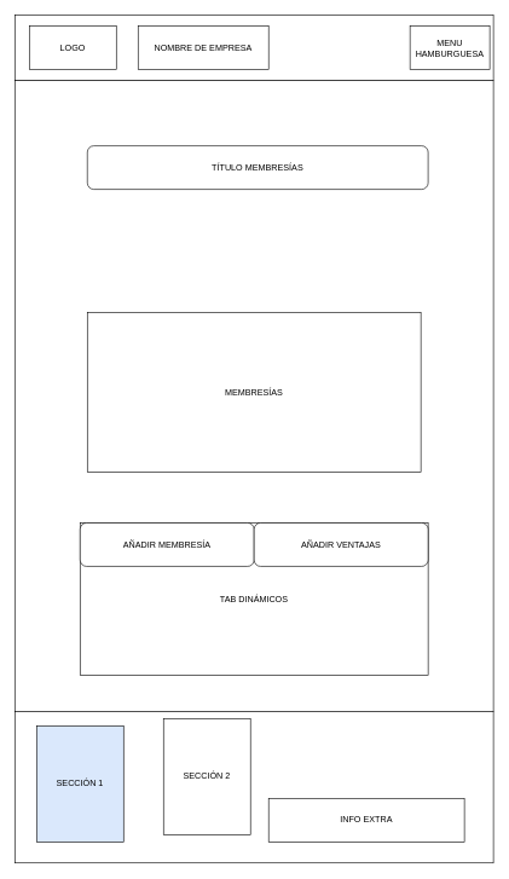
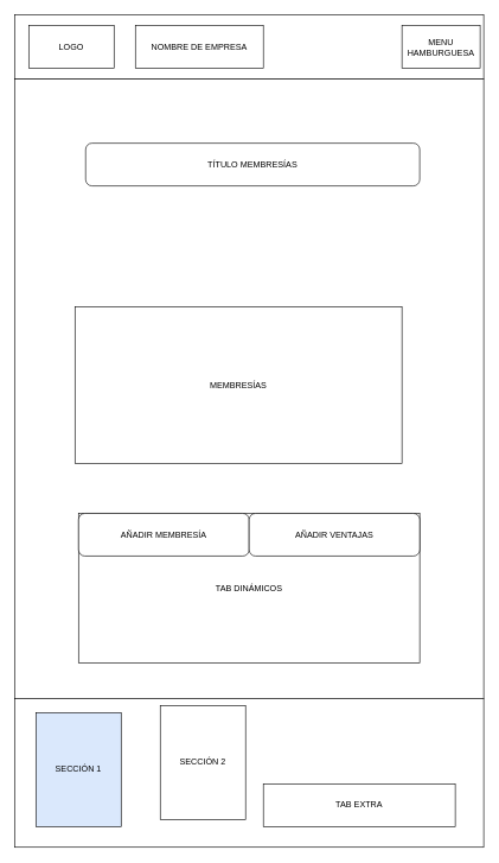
- <mxCell id="15" value="MEMBRESÍAS" style="rounded=0;whiteSpace=wrap;html=1;" vertex="1" parent="1"><mxGeometry x="120" y="430" width="460" height="220" as="geometry" /></mxCell>
+ <mxCell id="15" value="MEMBRESÍAS" style="rounded=0;whiteSpace=wrap;html=1;" vertex="1" parent="1"><mxGeometry x="105" y="430" width="460" height="220" as="geometry" /></mxCell>
- <mxCell id="9" value="INFO EXTRA" style="rounded=0;whiteSpace=wrap;html=1;" vertex="1" parent="1"><mxGeometry x="370" y="1100" width="270" height="60" as="geometry" /></mxCell>
+ <mxCell id="9" value="TAB EXTRA" style="rounded=0;whiteSpace=wrap;html=1;" vertex="1" parent="1"><mxGeometry x="370" y="1100" width="270" height="60" as="geometry" /></mxCell>
